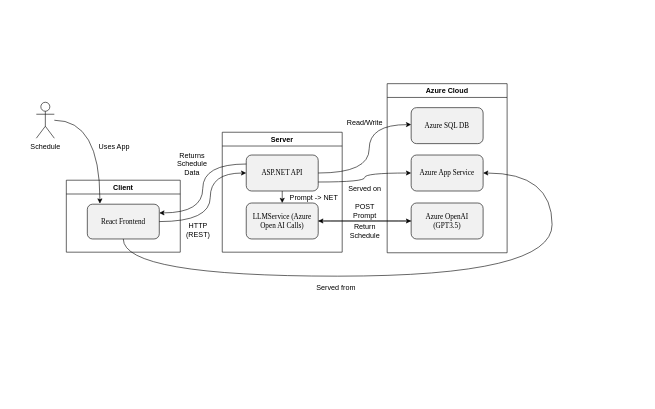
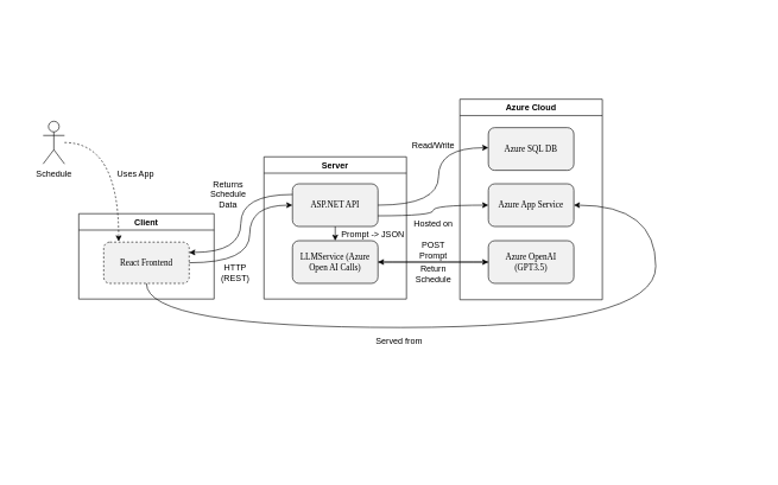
- <mxCell id="8" value="" style="endArrow=classic;html=1;rounded=0;edgeStyle=orthogonalEdgeStyle;curved=1;entryX=0.175;entryY=-0.017;entryDx=0;entryDy=0;entryPerimeter=0;" edge="1" parent="1" source="3" target="5"><mxGeometry width="50" height="50" relative="1" as="geometry"><mxPoint x="730" y="580" as="sourcePoint" /><mxPoint x="340" y="30" as="targetPoint" /></mxGeometry></mxCell>
+ <mxCell id="8" value="" style="endArrow=classic;html=1;rounded=0;edgeStyle=orthogonalEdgeStyle;curved=1;entryX=0.175;entryY=-0.017;entryDx=0;entryDy=0;entryPerimeter=0;dashed=1;" edge="1" parent="1" source="3" target="5"><mxGeometry width="50" height="50" relative="1" as="geometry"><mxPoint x="730" y="580" as="sourcePoint" /><mxPoint x="340" y="30" as="targetPoint" /></mxGeometry></mxCell>
- <mxCell id="22" value="Served on" style="text;html=1;align=center;verticalAlign=middle;whiteSpace=wrap;rounded=0;" vertex="1" parent="1"><mxGeometry x="578" y="300" width="60" height="30" as="geometry" /></mxCell>
+ <mxCell id="22" value="Hosted on" style="text;html=1;align=center;verticalAlign=middle;whiteSpace=wrap;rounded=0;" vertex="1" parent="1"><mxGeometry x="578" y="300" width="60" height="30" as="geometry" /></mxCell>
- <mxCell id="19" value="Prompt -&amp;gt; NET" style="text;html=1;align=center;verticalAlign=middle;whiteSpace=wrap;rounded=0;" vertex="1" parent="1"><mxGeometry x="468" y="315" width="110" height="30" as="geometry" /></mxCell>
+ <mxCell id="19" value="Prompt -&amp;gt; JSON" style="text;html=1;align=center;verticalAlign=middle;whiteSpace=wrap;rounded=0;" vertex="1" parent="1"><mxGeometry x="468" y="315" width="110" height="30" as="geometry" /></mxCell>
- <mxCell id="5" value="&lt;font face=&quot;Verdana&quot;&gt;React Frontend&lt;/font&gt;" style="rounded=1;whiteSpace=wrap;html=1;fillColor=#F1F1F1;" vertex="1" parent="1"><mxGeometry x="145" y="340" width="120" height="58" as="geometry" /></mxCell>
+ <mxCell id="5" value="&lt;font face=&quot;Verdana&quot;&gt;React Frontend&lt;/font&gt;" style="rounded=1;whiteSpace=wrap;html=1;fillColor=#F1F1F1;dashed=1;" vertex="1" parent="1"><mxGeometry x="145" y="340" width="120" height="58" as="geometry" /></mxCell>
